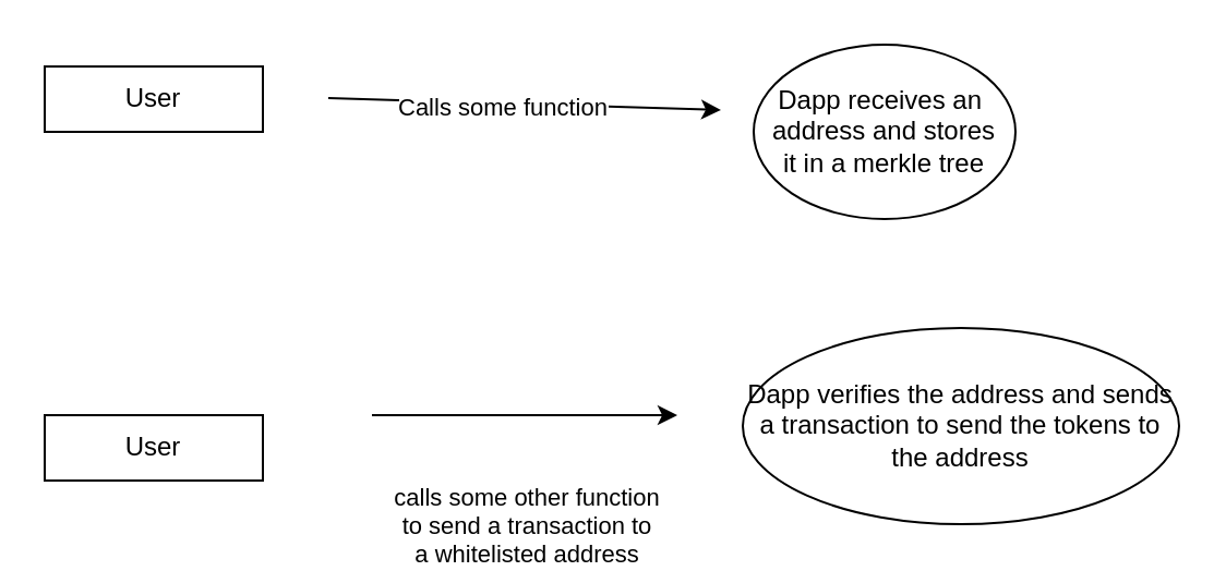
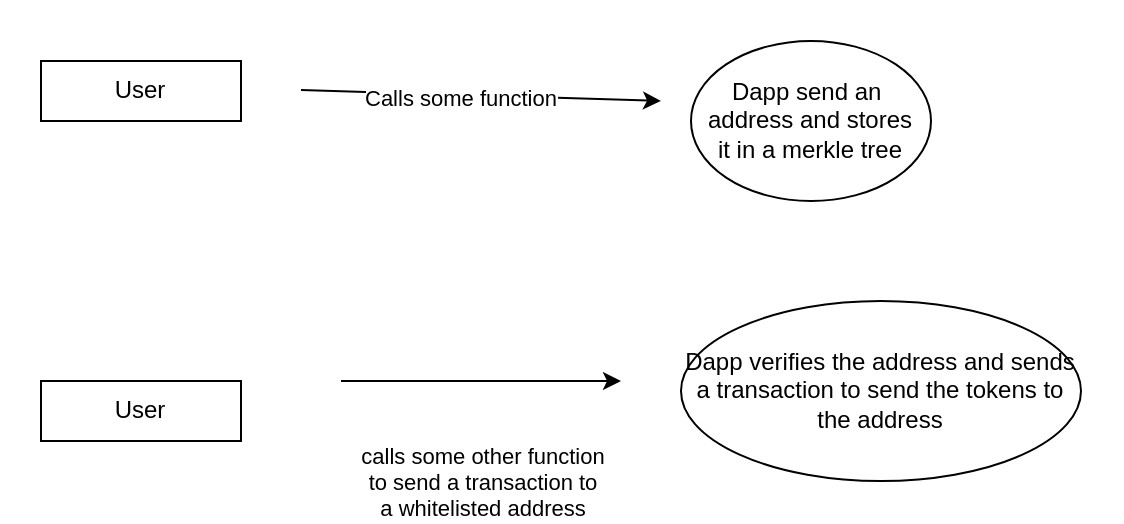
- <mxCell id="5" value="Dapp receives an&amp;nbsp;&lt;div&gt;address and stores&lt;/div&gt;&lt;div&gt;it in a merkle tree&lt;/div&gt;" style="ellipse;whiteSpace=wrap;html=1;" vertex="1" parent="1"><mxGeometry x="345" y="20" width="120" height="80" as="geometry" /></mxCell>
+ <mxCell id="5" value="Dapp send an&amp;nbsp;&lt;div&gt;address and stores&lt;/div&gt;&lt;div&gt;it in a merkle tree&lt;/div&gt;" style="ellipse;whiteSpace=wrap;html=1;" vertex="1" parent="1"><mxGeometry x="345" y="20" width="120" height="80" as="geometry" /></mxCell>
